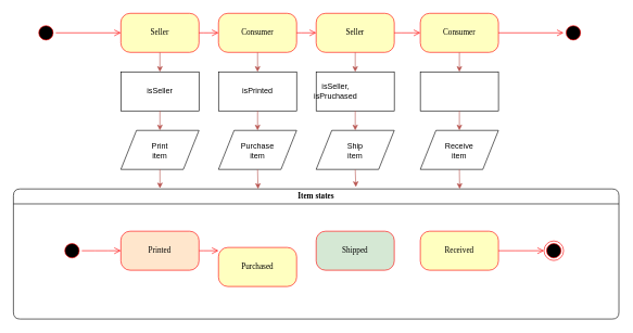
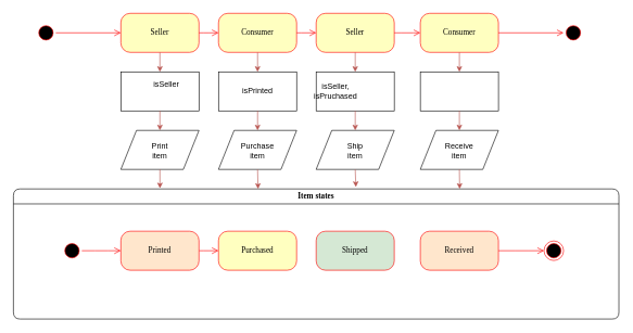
- <mxCell id="24" value="isSeller" style="text;html=1;strokeColor=none;fillColor=none;align=center;verticalAlign=middle;whiteSpace=wrap;rounded=0;" vertex="1" parent="1"><mxGeometry x="225" y="130" width="40" height="20" as="geometry" /></mxCell>
+ <mxCell id="24" value="isSeller" style="text;html=1;strokeColor=none;fillColor=none;align=center;verticalAlign=middle;whiteSpace=wrap;rounded=0;" vertex="1" parent="1"><mxGeometry x="235" y="120" width="40" height="20" as="geometry" /></mxCell>
- <mxCell id="13" value="Received" style="rounded=1;whiteSpace=wrap;html=1;arcSize=24;fillColor=#ffffc0;strokeColor=#ff0000;shadow=0;comic=0;labelBackgroundColor=none;fontFamily=Verdana;fontSize=12;fontColor=#000000;align=center;" parent="5" vertex="1"><mxGeometry x="625" y="65" width="120" height="60" as="geometry" /></mxCell>
+ <mxCell id="13" value="Received" style="rounded=1;whiteSpace=wrap;html=1;arcSize=24;fillColor=#ffe6cc;strokeColor=#ff0000;shadow=0;comic=0;labelBackgroundColor=none;fontFamily=Verdana;fontSize=12;fontColor=#000000;align=center;" parent="5" vertex="1"><mxGeometry x="625" y="65" width="120" height="60" as="geometry" /></mxCell>
- <mxCell id="11" value="Purchased" style="rounded=1;whiteSpace=wrap;html=1;arcSize=24;fillColor=#ffffc0;strokeColor=#ff0000;shadow=0;comic=0;labelBackgroundColor=none;fontFamily=Verdana;fontSize=12;fontColor=#000000;align=center;" parent="5" vertex="1"><mxGeometry x="315" y="90" width="120" height="60" as="geometry" /></mxCell>
+ <mxCell id="11" value="Purchased" style="rounded=1;whiteSpace=wrap;html=1;arcSize=24;fillColor=#ffffc0;strokeColor=#ff0000;shadow=0;comic=0;labelBackgroundColor=none;fontFamily=Verdana;fontSize=12;fontColor=#000000;align=center;" parent="5" vertex="1"><mxGeometry x="315" y="65" width="120" height="60" as="geometry" /></mxCell>
